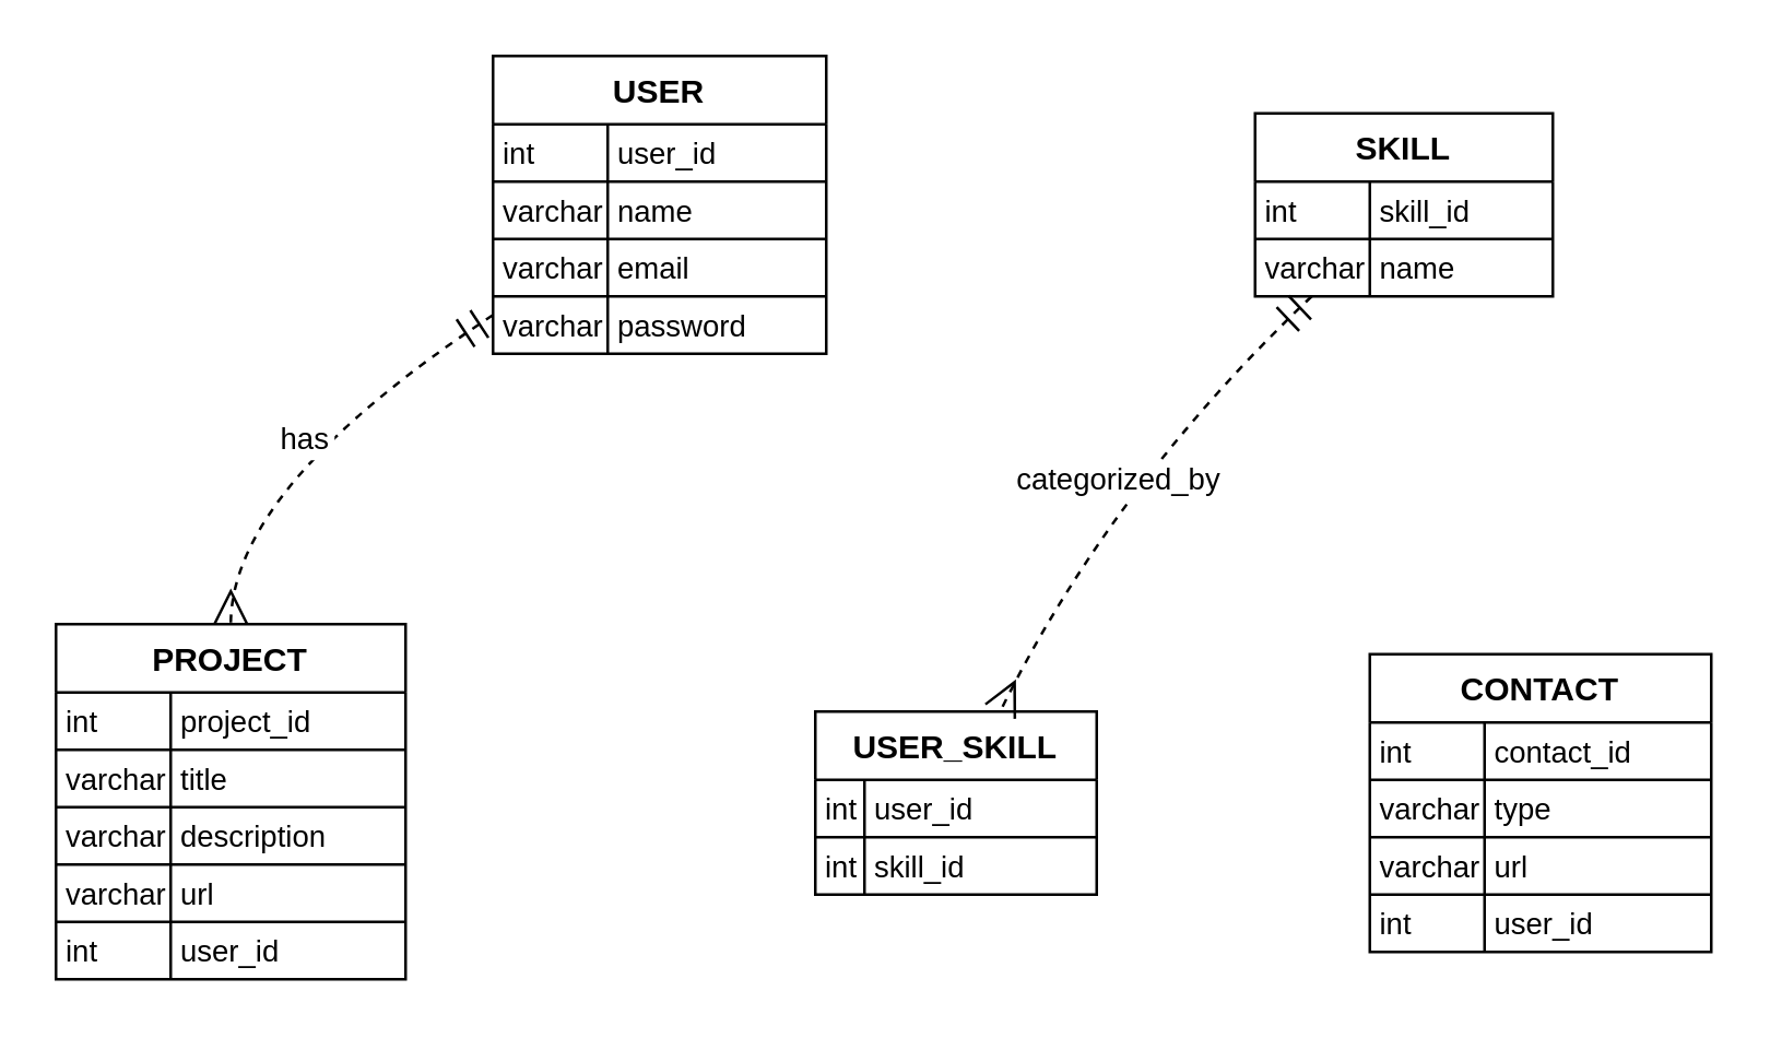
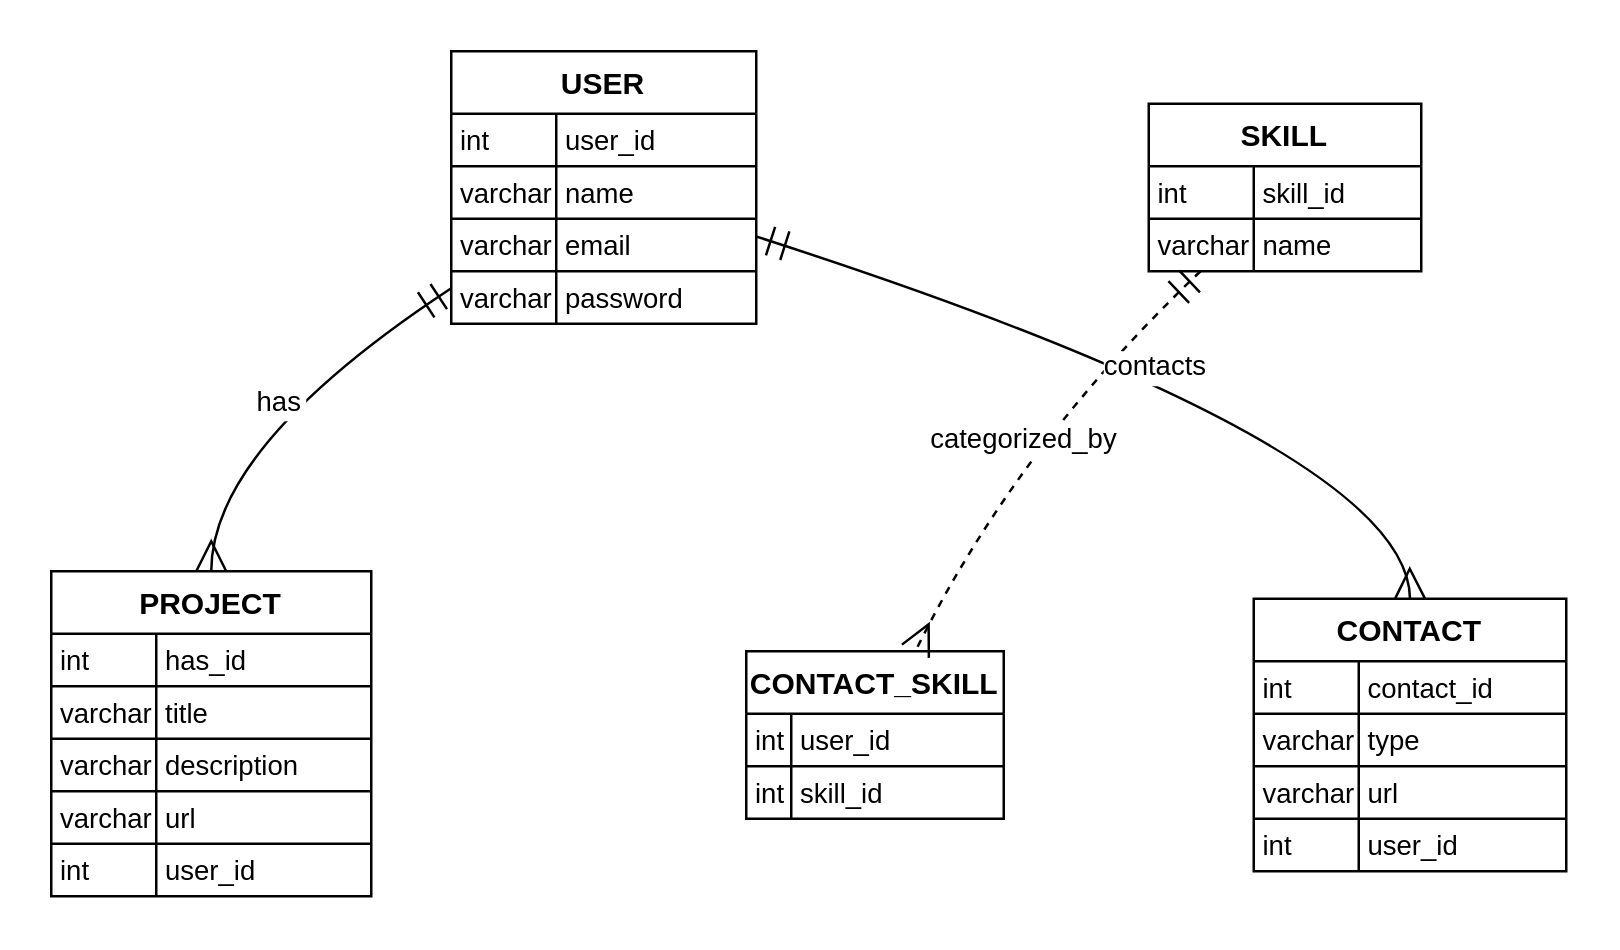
+ <mxCell id="60" value="contacts" style="curved=1;startArrow=ERmandOne;startSize=10;;endArrow=ERmany;endSize=10;;exitX=1;exitY=0.68;entryX=0.5;entryY=0;rounded=0;" edge="1" parent="1" source="2" target="45"><mxGeometry relative="1" as="geometry"><Array as="points"><mxPoint x="563" y="178" /></Array></mxGeometry></mxCell>
- <mxCell id="58" value="has" style="curved=1;startArrow=ERmandOne;startSize=10;endArrow=ERmany;endSize=10;exitX=0;exitY=0.87;entryX=0.5;entryY=0;rounded=0;dashed=1;" edge="1" parent="1" source="2" target="15"><mxGeometry relative="1" as="geometry"><Array as="points"><mxPoint x="84" y="178" /></Array></mxGeometry></mxCell>
+ <mxCell id="58" value="has" style="curved=1;startArrow=ERmandOne;startSize=10;;endArrow=ERmany;endSize=10;;exitX=0;exitY=0.87;entryX=0.5;entryY=0;rounded=0;" edge="1" parent="1" source="2" target="15"><mxGeometry relative="1" as="geometry"><Array as="points"><mxPoint x="84" y="178" /></Array></mxGeometry></mxCell>
- <mxCell id="18" value="project_id" style="shape=partialRectangle;connectable=0;fillColor=none;top=0;left=0;bottom=0;right=0;align=left;spacingLeft=2;overflow=hidden;fontSize=11;" vertex="1" parent="16"><mxGeometry x="42" width="86" height="21" as="geometry"><mxRectangle width="86" height="21" as="alternateBounds" /></mxGeometry></mxCell>
+ <mxCell id="18" value="has_id" style="shape=partialRectangle;connectable=0;fillColor=none;top=0;left=0;bottom=0;right=0;align=left;spacingLeft=2;overflow=hidden;fontSize=11;" vertex="1" parent="16"><mxGeometry x="42" width="86" height="21" as="geometry"><mxRectangle width="86" height="21" as="alternateBounds" /></mxGeometry></mxCell>
- <mxCell id="38" value="USER_SKILL" style="shape=table;startSize=25;container=1;collapsible=0;childLayout=tableLayout;fixedRows=1;rowLines=1;fontStyle=1;align=center;resizeLast=1;" vertex="1" parent="1"><mxGeometry x="298" y="260" width="103" height="67" as="geometry" /></mxCell>
+ <mxCell id="38" value="CONTACT_SKILL" style="shape=table;startSize=25;container=1;collapsible=0;childLayout=tableLayout;fixedRows=1;rowLines=1;fontStyle=1;align=center;resizeLast=1;" vertex="1" parent="1"><mxGeometry x="298" y="260" width="103" height="67" as="geometry" /></mxCell>
